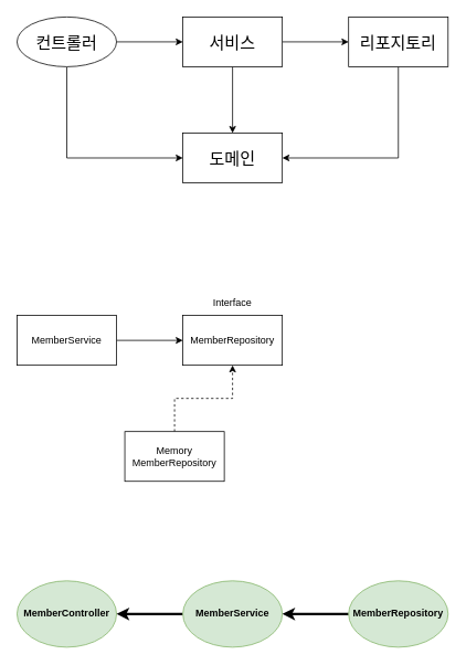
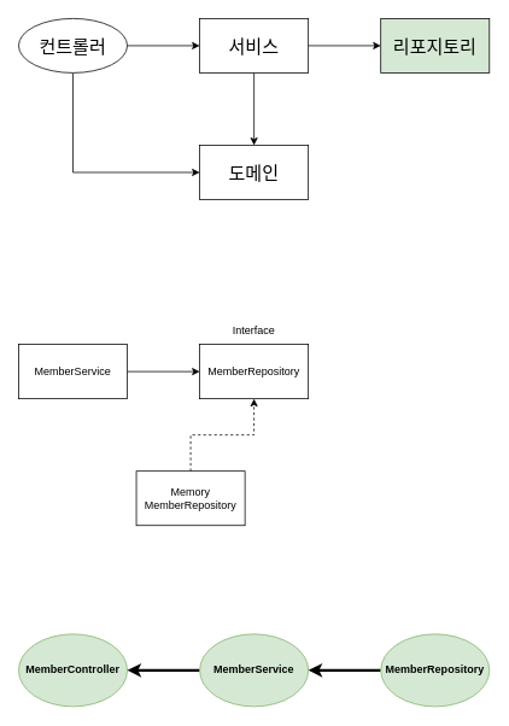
- <mxCell id="9" value="&lt;font style=&quot;font-size: 20px;&quot;&gt;리포지토리&lt;/font&gt;" style="rounded=0;whiteSpace=wrap;html=1;" parent="1" vertex="1"><mxGeometry x="420" y="20" width="120" height="60" as="geometry" /></mxCell>
+ <mxCell id="9" value="&lt;font style=&quot;font-size: 20px;&quot;&gt;리포지토리&lt;/font&gt;" style="rounded=0;whiteSpace=wrap;html=1;fillColor=#d5e8d4;" parent="1" vertex="1"><mxGeometry x="420" y="20" width="120" height="60" as="geometry" /></mxCell>
- <mxCell id="8" style="edgeStyle=orthogonalEdgeStyle;rounded=0;orthogonalLoop=1;jettySize=auto;html=1;exitX=0.5;exitY=1;exitDx=0;exitDy=0;entryX=1;entryY=0.5;entryDx=0;entryDy=0;" parent="1" source="9" target="10" edge="1"><mxGeometry relative="1" as="geometry" /></mxCell>
